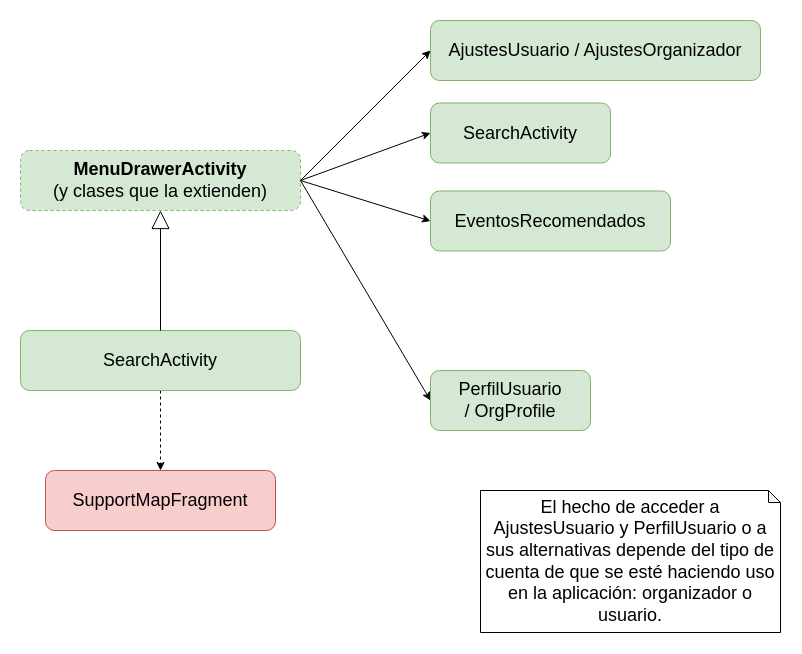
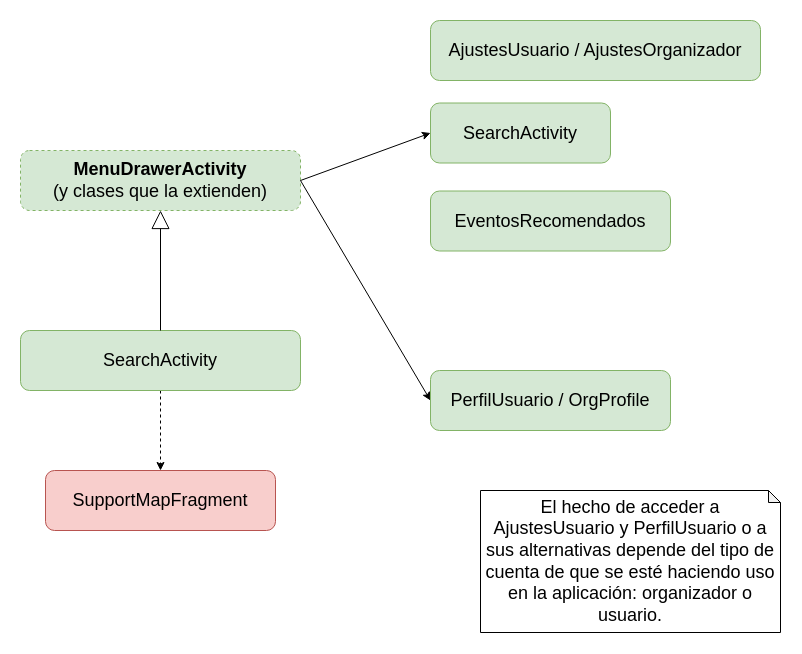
- <mxCell id="14" value="" style="endArrow=classic;html=1;exitX=1;exitY=0.5;exitDx=0;exitDy=0;entryX=0;entryY=0.5;entryDx=0;entryDy=0;" edge="1" target="13" parent="1" source="2"><mxGeometry width="50" height="50" relative="1" as="geometry"><mxPoint x="300" y="70" as="sourcePoint" /><mxPoint x="560" y="190" as="targetPoint" /></mxGeometry></mxCell>
- <mxCell id="9" value="" style="endArrow=classic;html=1;entryX=0;entryY=0.5;entryDx=0;entryDy=0;exitX=1;exitY=0.5;exitDx=0;exitDy=0;" parent="1" source="2" target="4" edge="1"><mxGeometry width="50" height="50" relative="1" as="geometry"><mxPoint x="310" y="160" as="sourcePoint" /><mxPoint x="370" y="130" as="targetPoint" /></mxGeometry></mxCell>
- <mxCell id="8" value="PerfilUsuario /&amp;nbsp;OrgProfile" style="rounded=1;whiteSpace=wrap;html=1;fillColor=#d5e8d4;strokeColor=#82b366;fontSize=18;" parent="1" vertex="1"><mxGeometry x="430" y="370" width="160" height="60" as="geometry" /></mxCell>
+ <mxCell id="8" value="PerfilUsuario /&amp;nbsp;OrgProfile" style="rounded=1;whiteSpace=wrap;html=1;fillColor=#d5e8d4;strokeColor=#82b366;fontSize=18;" parent="1" vertex="1"><mxGeometry x="430" y="370" width="240" height="60" as="geometry" /></mxCell>
